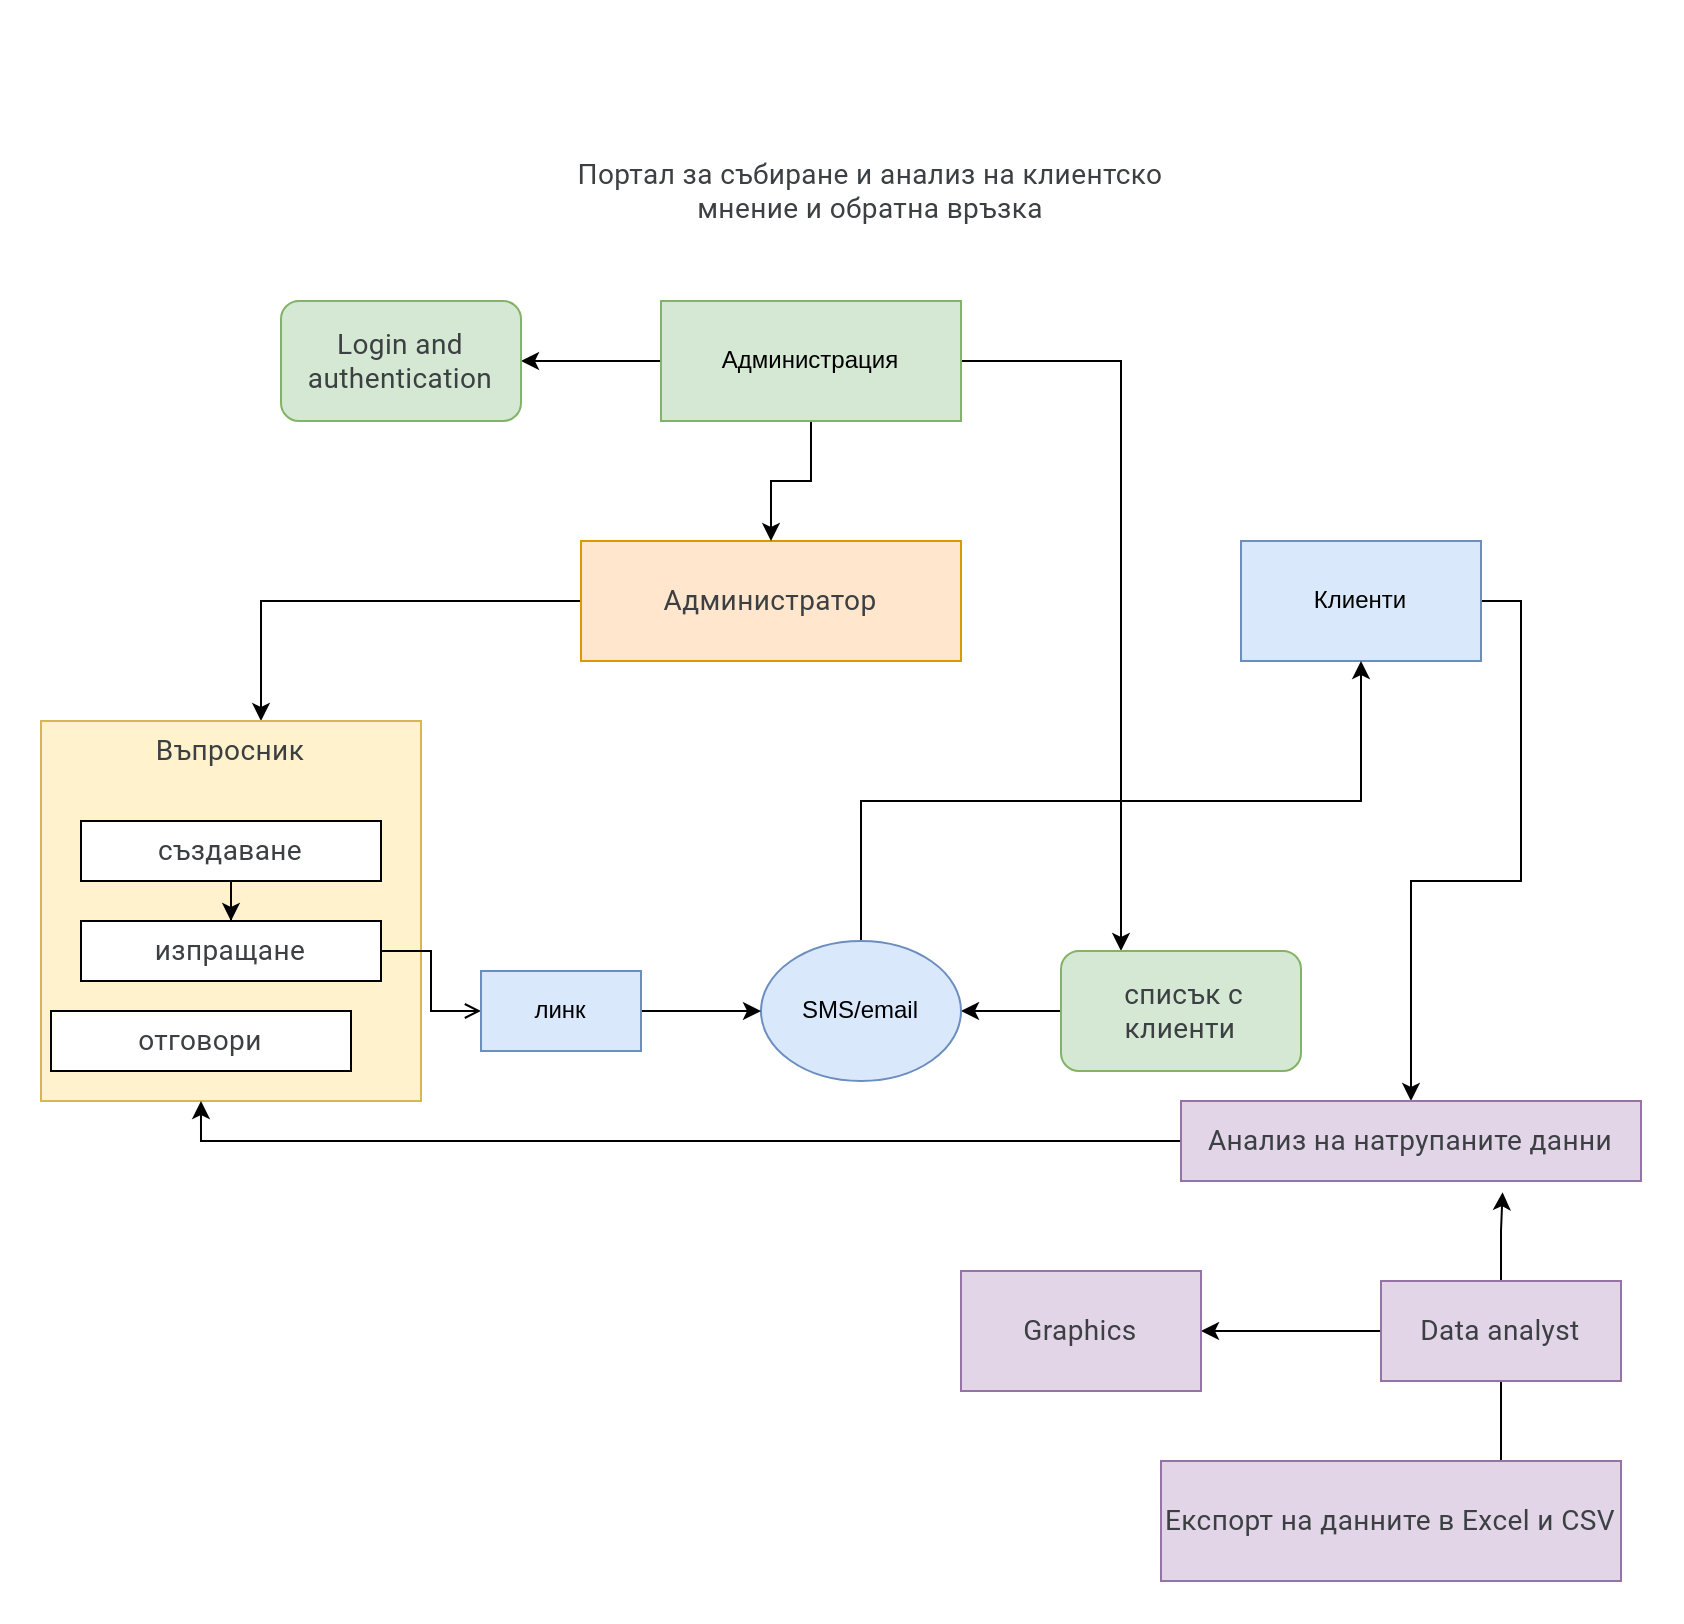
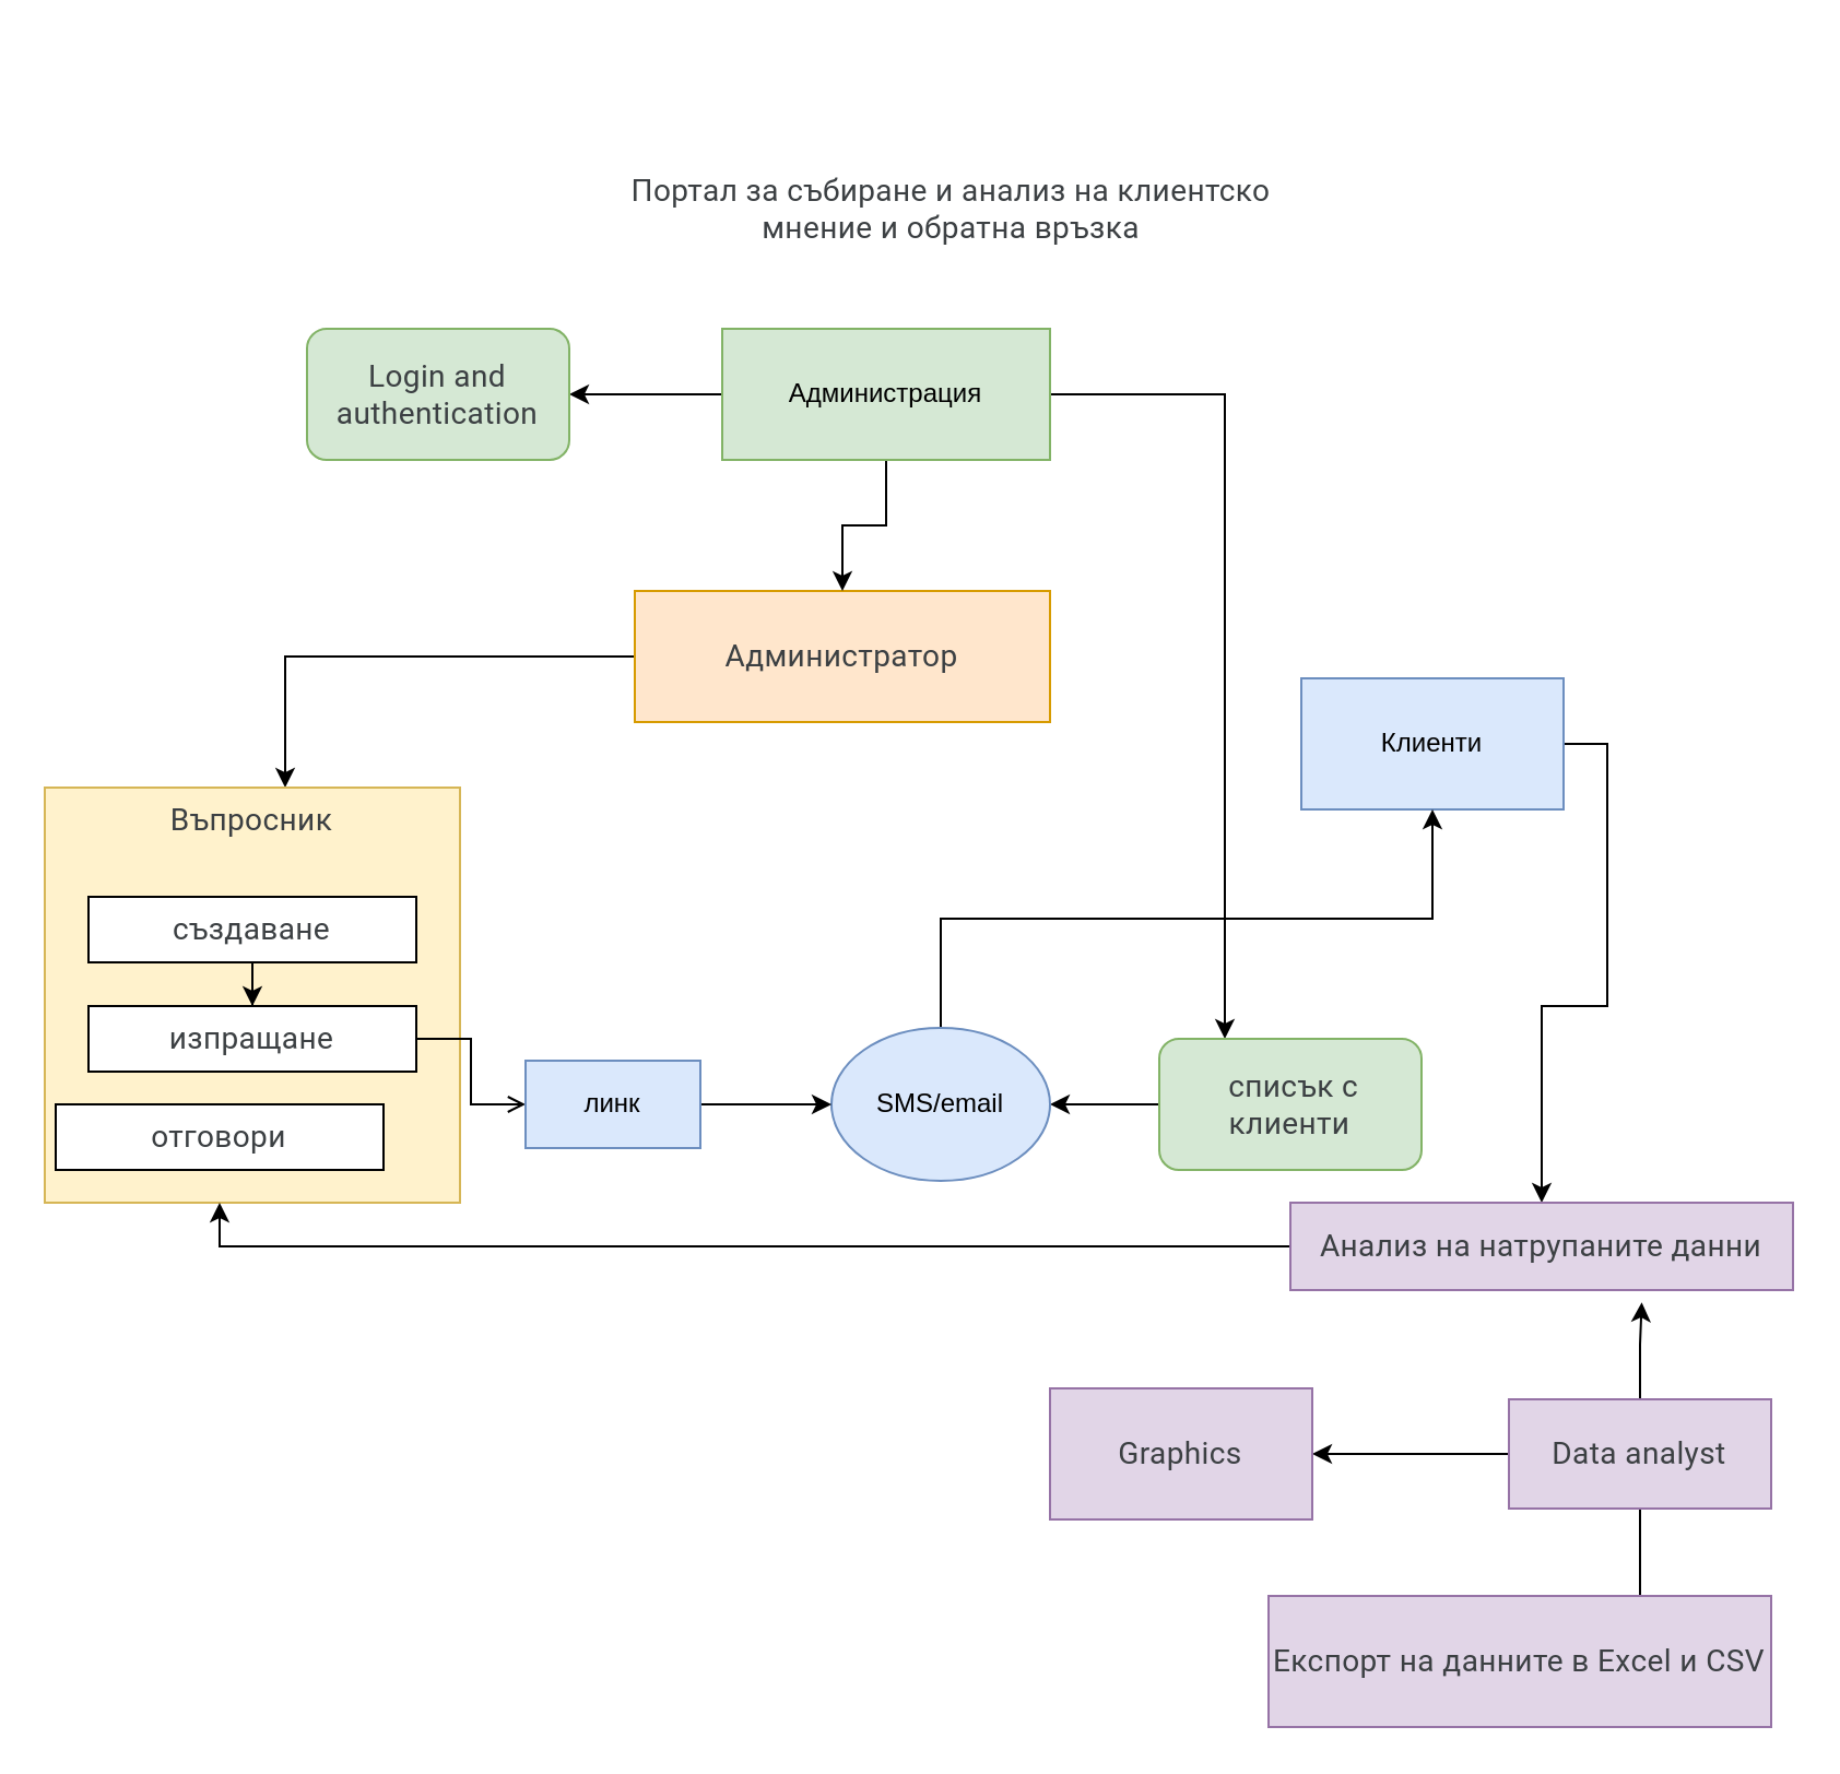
- <mxCell id="24" value="Клиенти" style="rounded=0;whiteSpace=wrap;html=1;fillColor=#dae8fc;strokeColor=#6c8ebf;" parent="1" vertex="1"><mxGeometry x="620" y="270" width="120" height="60" as="geometry" /></mxCell>
+ <mxCell id="24" value="Клиенти" style="rounded=0;whiteSpace=wrap;html=1;fillColor=#dae8fc;strokeColor=#6c8ebf;" parent="1" vertex="1"><mxGeometry x="595" y="310" width="120" height="60" as="geometry" /></mxCell>
